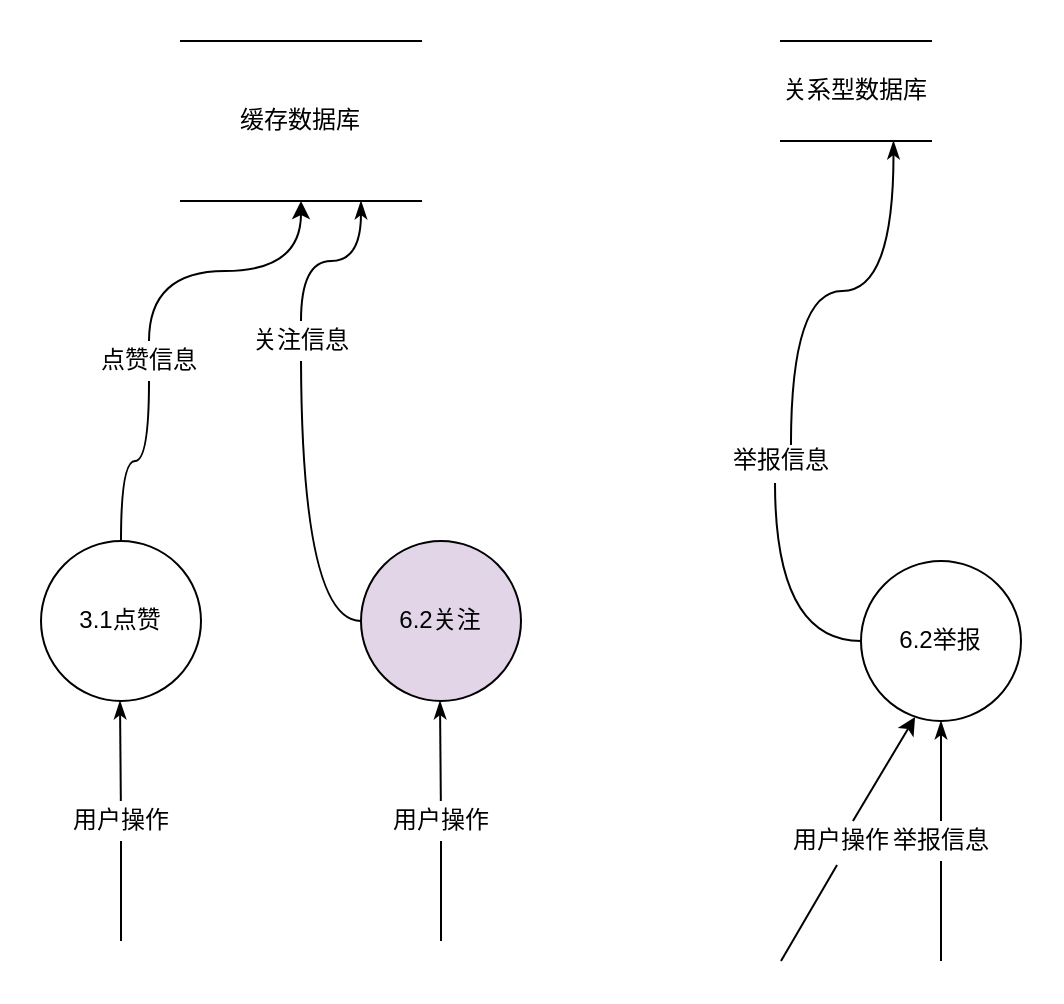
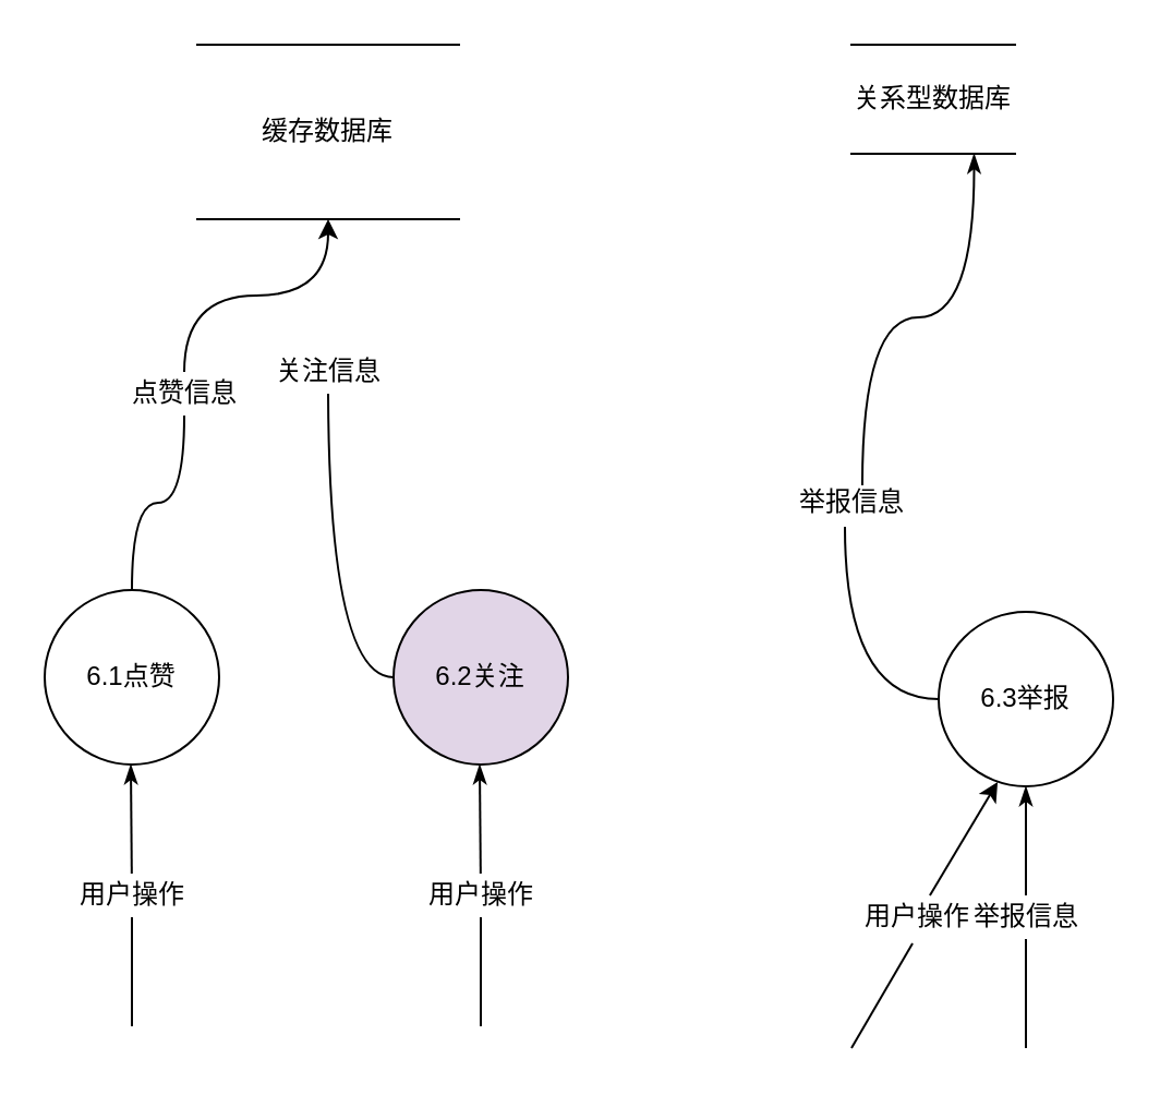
- <mxCell id="23" style="edgeStyle=orthogonalEdgeStyle;curved=1;rounded=0;orthogonalLoop=1;jettySize=auto;html=1;entryX=0.75;entryY=1;entryDx=0;entryDy=0;endArrow=classicThin;endFill=1;" parent="1" source="24" target="20" edge="1"><mxGeometry relative="1" as="geometry" /></mxCell>
- <mxCell id="21" value="点赞信息" style="text;html=1;align=center;verticalAlign=middle;resizable=0;points=[];autosize=1;" parent="1" vertex="1"><mxGeometry x="44" y="170" width="60" height="20" as="geometry" /></mxCell>
+ <mxCell id="21" value="点赞信息" style="text;html=1;align=center;verticalAlign=middle;resizable=0;points=[];autosize=1;" parent="1" vertex="1"><mxGeometry x="54" y="170" width="60" height="20" as="geometry" /></mxCell>
- <mxCell id="12" value="3.1点赞" style="ellipse;whiteSpace=wrap;html=1;aspect=fixed;" parent="1" vertex="1"><mxGeometry x="20" y="270" width="80" height="80" as="geometry" /></mxCell>
+ <mxCell id="12" value="6.1点赞" style="ellipse;whiteSpace=wrap;html=1;aspect=fixed;" parent="1" vertex="1"><mxGeometry x="20" y="270" width="80" height="80" as="geometry" /></mxCell>
- <mxCell id="16" value="6.2举报" style="ellipse;whiteSpace=wrap;html=1;aspect=fixed;" parent="1" vertex="1"><mxGeometry x="430" y="280" width="80" height="80" as="geometry" /></mxCell>
+ <mxCell id="16" value="6.3举报" style="ellipse;whiteSpace=wrap;html=1;aspect=fixed;" parent="1" vertex="1"><mxGeometry x="430" y="280" width="80" height="80" as="geometry" /></mxCell>
